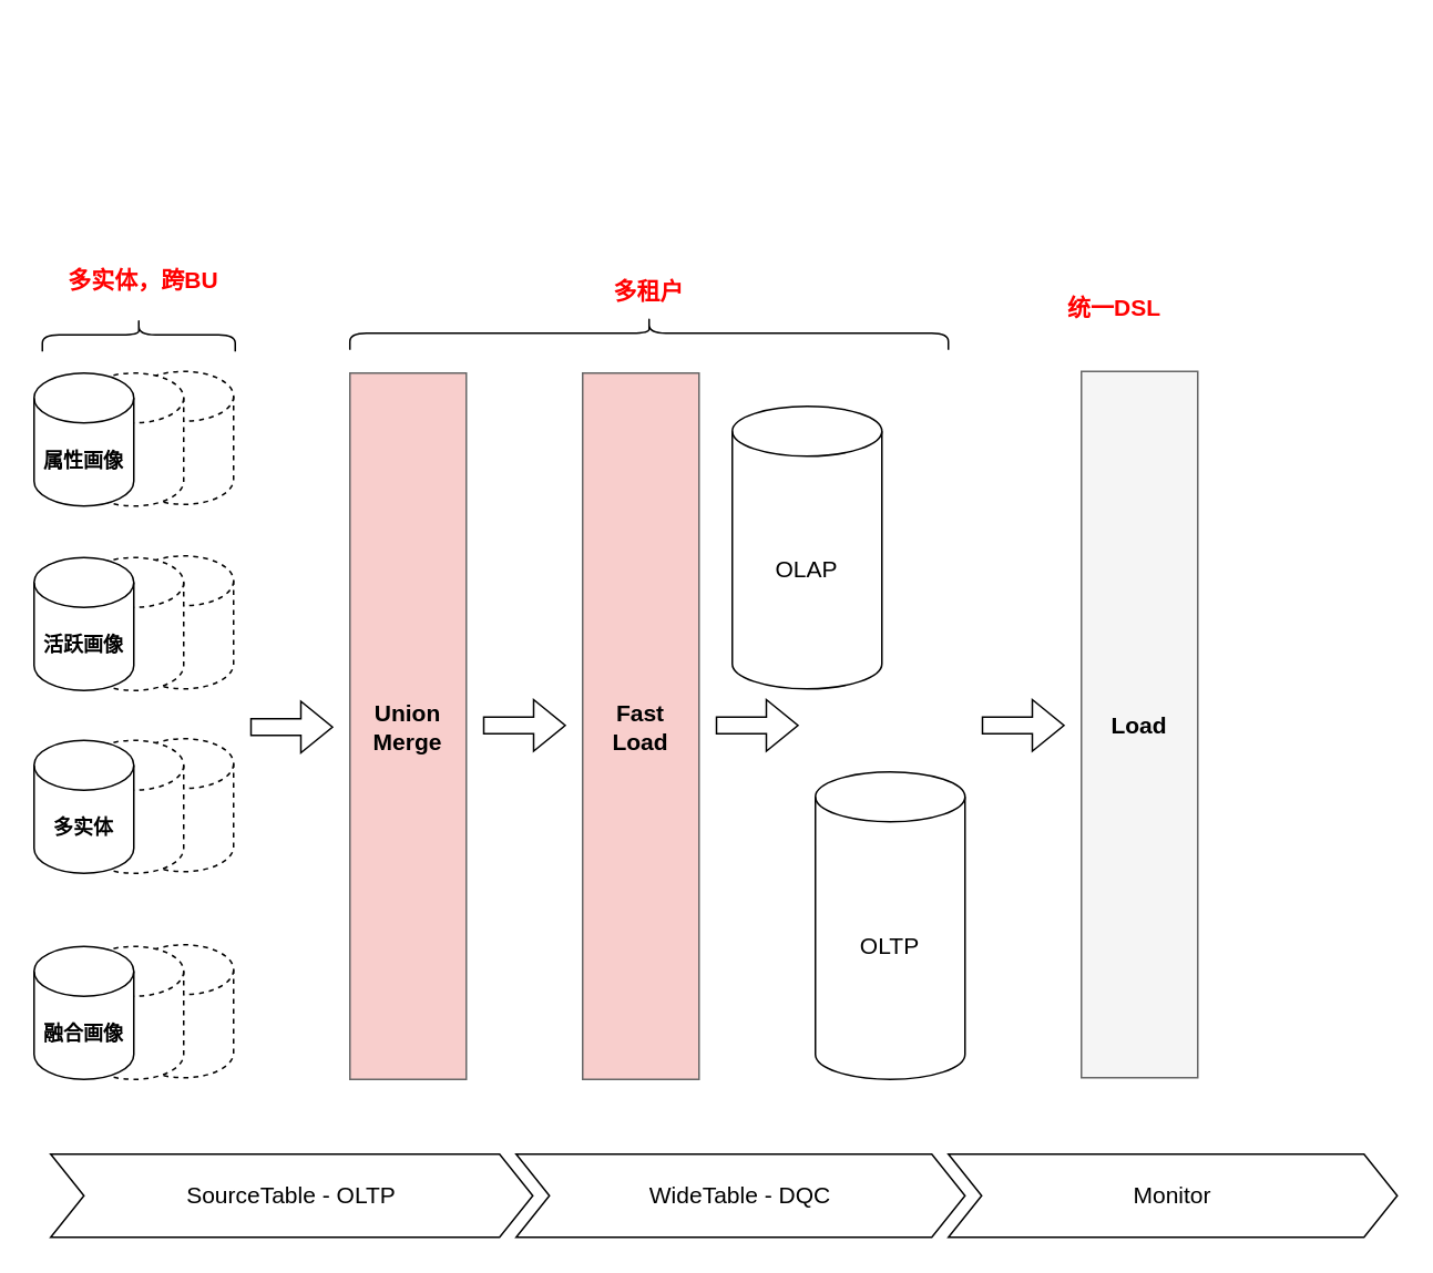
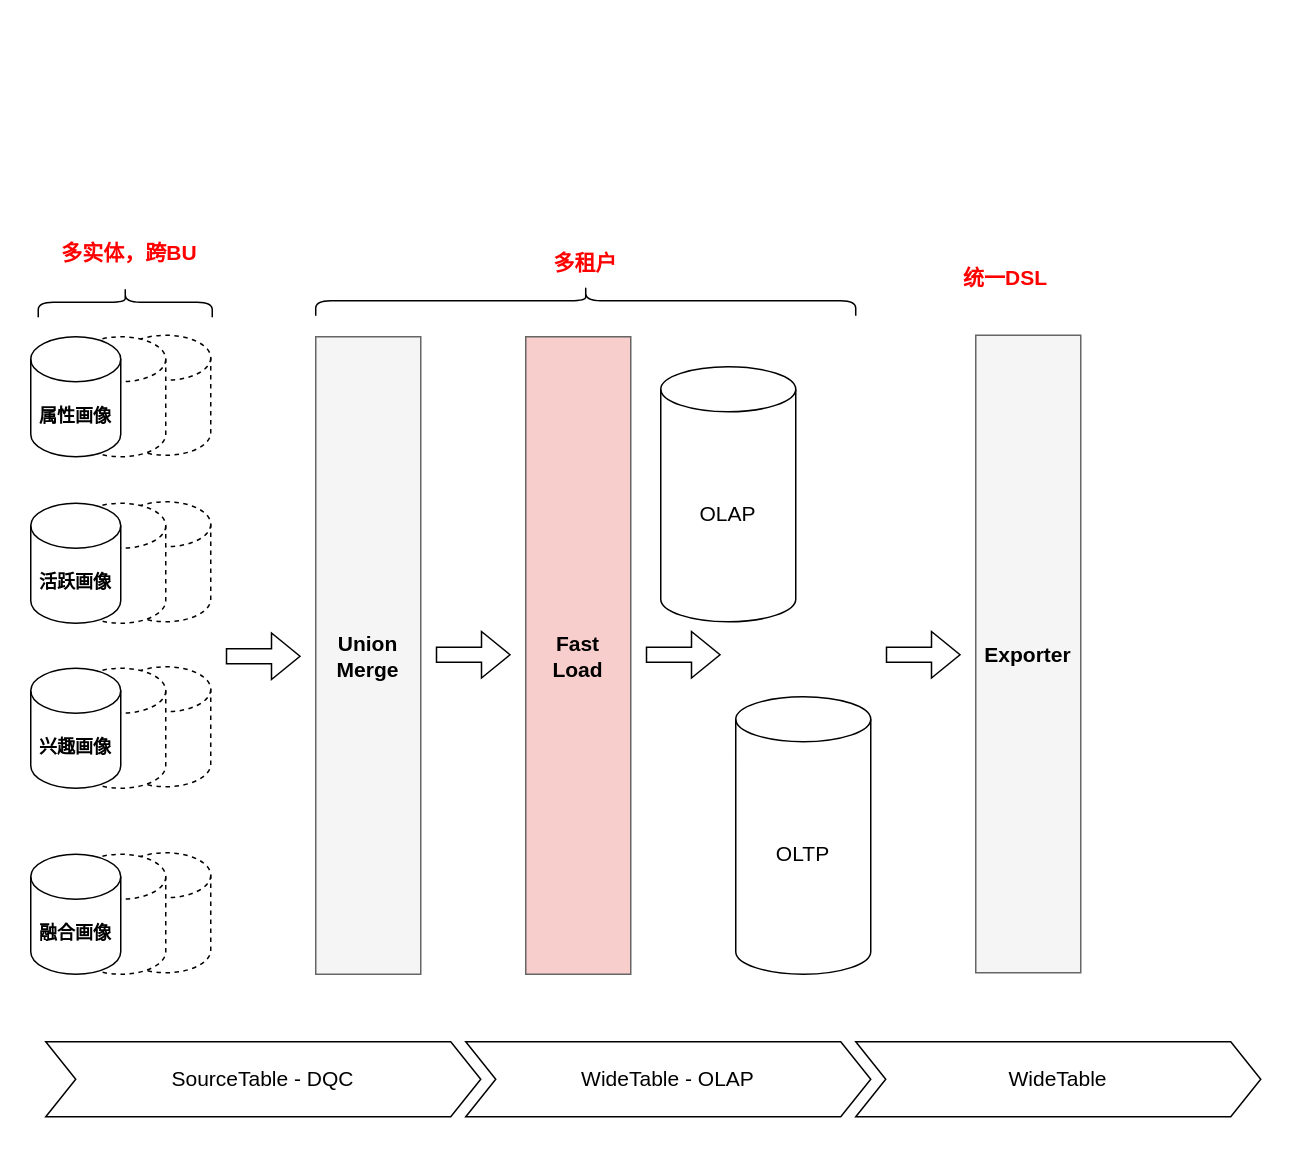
- <mxCell id="33" value="&lt;font color=&quot;#000000&quot;&gt;&lt;b&gt;Load&lt;/b&gt;&lt;/font&gt;" style="rounded=0;whiteSpace=wrap;html=1;fontSize=14;fontColor=#333333;fillColor=#f5f5f5;strokeColor=#666666;" vertex="1" parent="1"><mxGeometry x="650" y="223" width="70" height="425" as="geometry" /></mxCell>
+ <mxCell id="33" value="&lt;font color=&quot;#000000&quot;&gt;&lt;b&gt;Exporter&lt;/b&gt;&lt;/font&gt;" style="rounded=0;whiteSpace=wrap;html=1;fontSize=14;fontColor=#333333;fillColor=#f5f5f5;strokeColor=#666666;" vertex="1" parent="1"><mxGeometry x="650" y="223" width="70" height="425" as="geometry" /></mxCell>
- <mxCell id="4" value="&lt;b&gt;&lt;font color=&quot;#000000&quot;&gt;Union&lt;br&gt;Merge&lt;/font&gt;&lt;/b&gt;" style="rounded=0;whiteSpace=wrap;html=1;fontSize=14;fontColor=#333333;fillColor=#f8cecc;strokeColor=#666666;" vertex="1" parent="1"><mxGeometry x="210" y="224" width="70" height="425" as="geometry" /></mxCell>
+ <mxCell id="4" value="&lt;b&gt;&lt;font color=&quot;#000000&quot;&gt;Union&lt;br&gt;Merge&lt;/font&gt;&lt;/b&gt;" style="rounded=0;whiteSpace=wrap;html=1;fontSize=14;fontColor=#333333;fillColor=#f5f5f5;strokeColor=#666666;" vertex="1" parent="1"><mxGeometry x="210" y="224" width="70" height="425" as="geometry" /></mxCell>
- <mxCell id="21" value="&lt;b&gt;多实体&lt;/b&gt;" style="shape=cylinder3;whiteSpace=wrap;html=1;boundedLbl=1;backgroundOutline=1;size=15;" vertex="1" parent="18"><mxGeometry y="1" width="60" height="80" as="geometry" /></mxCell>
+ <mxCell id="21" value="&lt;b&gt;兴趣画像&lt;/b&gt;" style="shape=cylinder3;whiteSpace=wrap;html=1;boundedLbl=1;backgroundOutline=1;size=15;" vertex="1" parent="18"><mxGeometry y="1" width="60" height="80" as="geometry" /></mxCell>
- <mxCell id="5" value="SourceTable - OLTP" style="shape=step;perimeter=stepPerimeter;whiteSpace=wrap;html=1;fixedSize=1;fontSize=14;fontColor=#000000;" vertex="1" parent="1"><mxGeometry x="30" y="694" width="290" height="50" as="geometry" /></mxCell>
+ <mxCell id="5" value="SourceTable - DQC" style="shape=step;perimeter=stepPerimeter;whiteSpace=wrap;html=1;fixedSize=1;fontSize=14;fontColor=#000000;" vertex="1" parent="1"><mxGeometry x="30" y="694" width="290" height="50" as="geometry" /></mxCell>
- <mxCell id="6" value="WideTable - DQC" style="shape=step;perimeter=stepPerimeter;whiteSpace=wrap;html=1;fixedSize=1;fontSize=14;fontColor=#000000;" vertex="1" parent="1"><mxGeometry x="310" y="694" width="270" height="50" as="geometry" /></mxCell>
+ <mxCell id="6" value="WideTable - OLAP" style="shape=step;perimeter=stepPerimeter;whiteSpace=wrap;html=1;fixedSize=1;fontSize=14;fontColor=#000000;" vertex="1" parent="1"><mxGeometry x="310" y="694" width="270" height="50" as="geometry" /></mxCell>
- <mxCell id="34" value="Monitor" style="shape=step;perimeter=stepPerimeter;whiteSpace=wrap;html=1;fixedSize=1;fontSize=14;fontColor=#000000;" vertex="1" parent="1"><mxGeometry x="570" y="694" width="270" height="50" as="geometry" /></mxCell>
+ <mxCell id="34" value="WideTable" style="shape=step;perimeter=stepPerimeter;whiteSpace=wrap;html=1;fixedSize=1;fontSize=14;fontColor=#000000;" vertex="1" parent="1"><mxGeometry x="570" y="694" width="270" height="50" as="geometry" /></mxCell>
